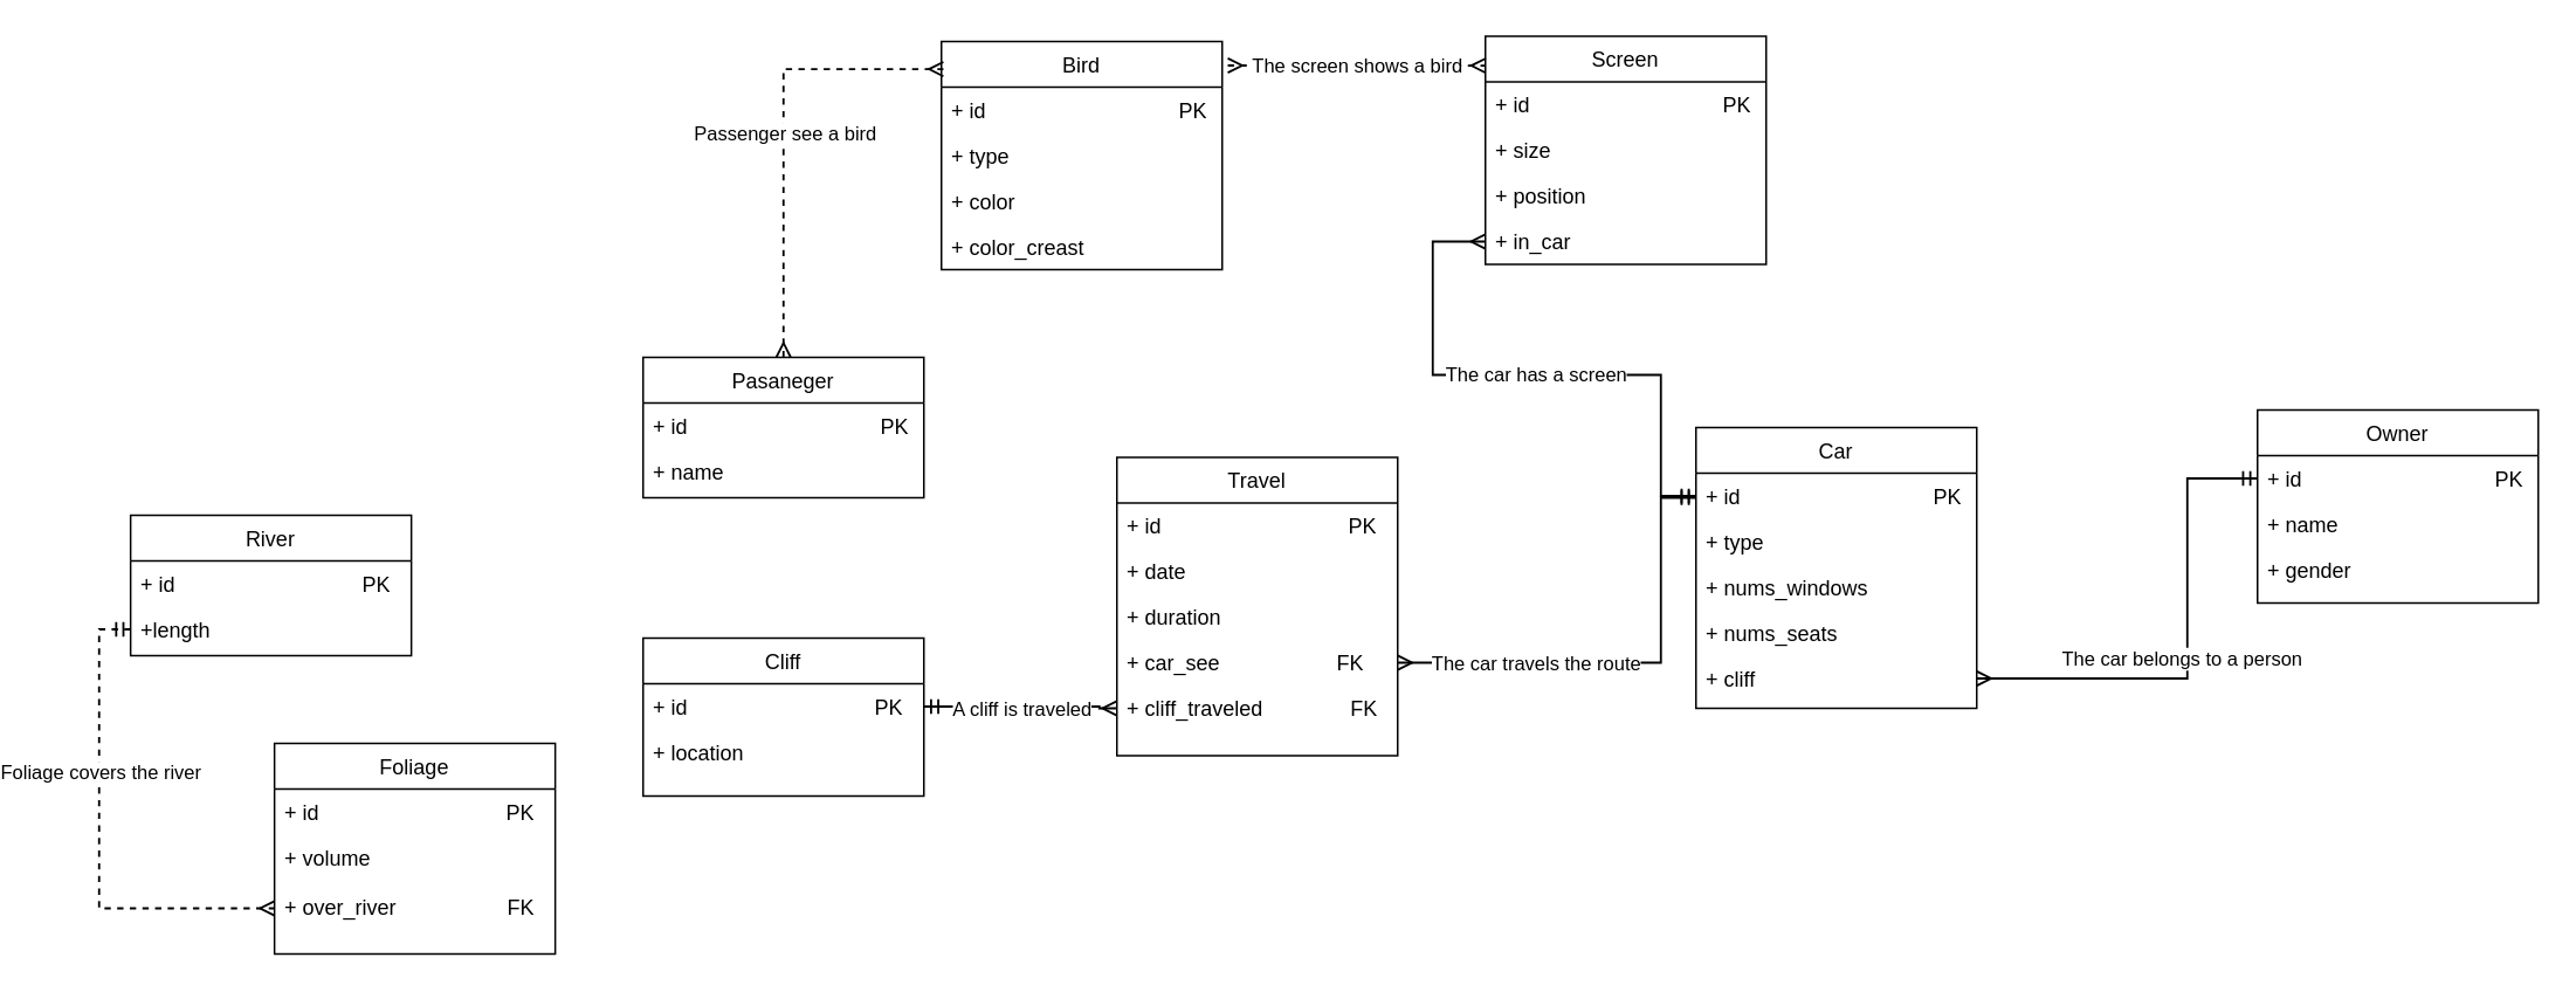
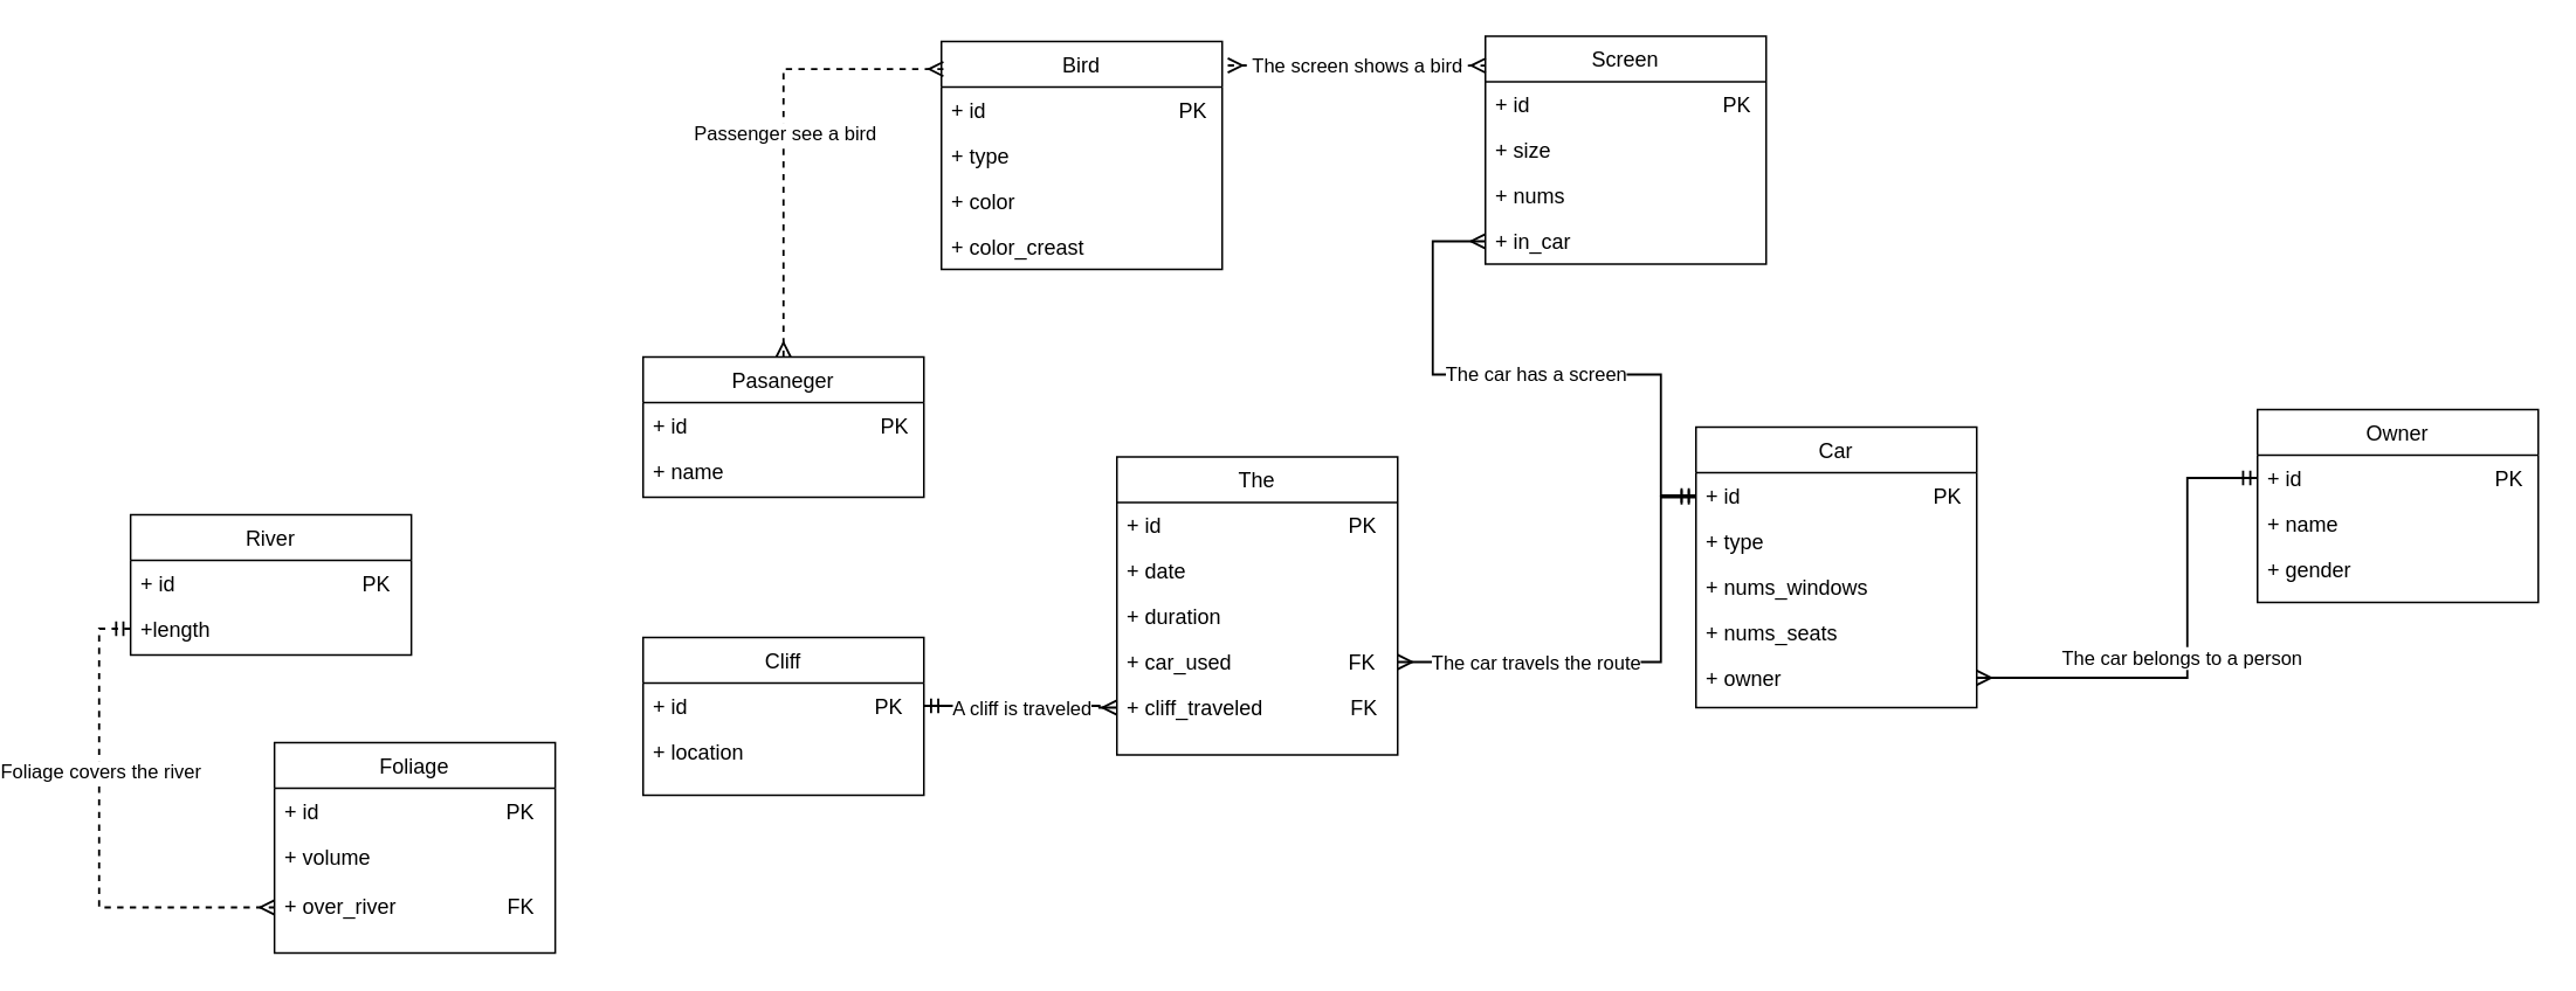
- <mxCell id="9" value="+ position" style="text;align=left;verticalAlign=top;spacingLeft=4;spacingRight=4;overflow=hidden;rotatable=0;points=[[0,0.5],[1,0.5]];portConstraint=eastwest;rounded=0;shadow=0;html=0;" parent="6" vertex="1"><mxGeometry y="78" width="160" height="26" as="geometry" /></mxCell>
+ <mxCell id="9" value="+ nums" style="text;align=left;verticalAlign=top;spacingLeft=4;spacingRight=4;overflow=hidden;rotatable=0;points=[[0,0.5],[1,0.5]];portConstraint=eastwest;rounded=0;shadow=0;html=0;" parent="6" vertex="1"><mxGeometry y="78" width="160" height="26" as="geometry" /></mxCell>
- <mxCell id="25" value="Travel" style="swimlane;fontStyle=0;align=center;verticalAlign=top;childLayout=stackLayout;horizontal=1;startSize=26;horizontalStack=0;resizeParent=1;resizeLast=0;collapsible=1;marginBottom=0;rounded=0;shadow=0;strokeWidth=1;" parent="1" vertex="1"><mxGeometry x="600" y="260" width="160" height="170" as="geometry"><mxRectangle x="130" y="380" width="160" height="26" as="alternateBounds" /></mxGeometry></mxCell>
+ <mxCell id="25" value="The" style="swimlane;fontStyle=0;align=center;verticalAlign=top;childLayout=stackLayout;horizontal=1;startSize=26;horizontalStack=0;resizeParent=1;resizeLast=0;collapsible=1;marginBottom=0;rounded=0;shadow=0;strokeWidth=1;" parent="1" vertex="1"><mxGeometry x="600" y="260" width="160" height="170" as="geometry"><mxRectangle x="130" y="380" width="160" height="26" as="alternateBounds" /></mxGeometry></mxCell>
- <mxCell id="29" value="+ car_see                    FK" style="text;align=left;verticalAlign=top;spacingLeft=4;spacingRight=4;overflow=hidden;rotatable=0;points=[[0,0.5],[1,0.5]];portConstraint=eastwest;rounded=0;shadow=0;html=0;" parent="25" vertex="1"><mxGeometry y="104" width="160" height="26" as="geometry" /></mxCell>
+ <mxCell id="29" value="+ car_used                    FK" style="text;align=left;verticalAlign=top;spacingLeft=4;spacingRight=4;overflow=hidden;rotatable=0;points=[[0,0.5],[1,0.5]];portConstraint=eastwest;rounded=0;shadow=0;html=0;" parent="25" vertex="1"><mxGeometry y="104" width="160" height="26" as="geometry" /></mxCell>
- <mxCell id="16" value="+ cliff" style="text;align=left;verticalAlign=top;spacingLeft=4;spacingRight=4;overflow=hidden;rotatable=0;points=[[0,0.5],[1,0.5]];portConstraint=eastwest;" vertex="1" parent="11"><mxGeometry y="130" width="160" height="26" as="geometry" /></mxCell>
+ <mxCell id="16" value="+ owner" style="text;align=left;verticalAlign=top;spacingLeft=4;spacingRight=4;overflow=hidden;rotatable=0;points=[[0,0.5],[1,0.5]];portConstraint=eastwest;" vertex="1" parent="11"><mxGeometry y="130" width="160" height="26" as="geometry" /></mxCell>
